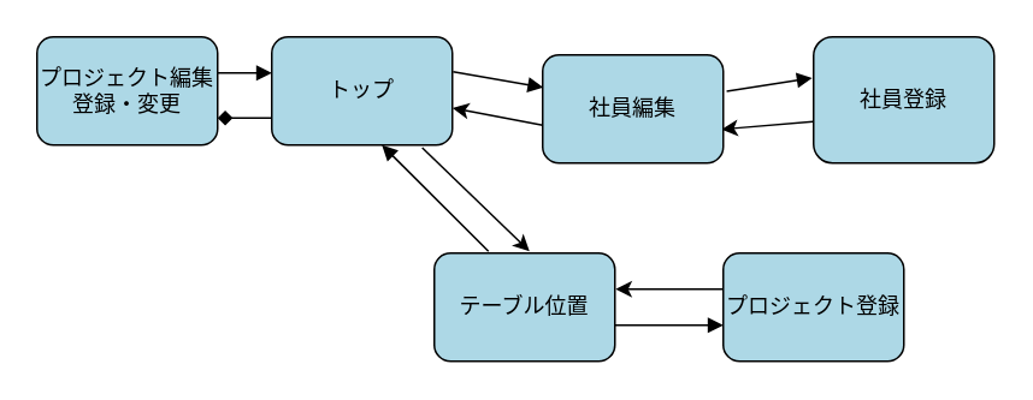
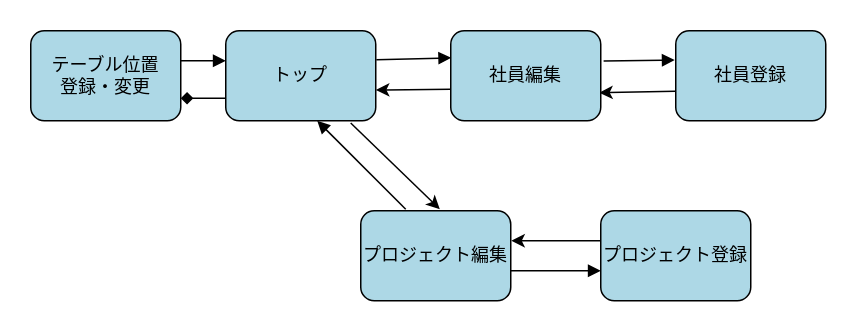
- <mxCell id="4" value="プロジェクト編集&lt;div&gt;登録・変更&lt;/div&gt;" style="rounded=1;fillColor=#ADD8E6;whiteSpace=wrap;html=1;" parent="1" vertex="1"><mxGeometry x="20" y="20" width="100" height="60" as="geometry" /></mxCell>
+ <mxCell id="4" value="テーブル位置&lt;div&gt;登録・変更&lt;/div&gt;" style="rounded=1;fillColor=#ADD8E6;whiteSpace=wrap;html=1;" parent="1" vertex="1"><mxGeometry x="20" y="20" width="100" height="60" as="geometry" /></mxCell>
- <mxCell id="3" value="社員登録" style="rounded=1;fillColor=#ADD8E6;whiteSpace=wrap;html=1;" parent="1" vertex="1"><mxGeometry x="450" y="20" width="100" height="70" as="geometry" /></mxCell>
+ <mxCell id="3" value="社員登録" style="rounded=1;fillColor=#ADD8E6;whiteSpace=wrap;html=1;" parent="1" vertex="1"><mxGeometry x="450" y="20" width="100" height="60" as="geometry" /></mxCell>
- <mxCell id="9" value="社員編集" style="rounded=1;fillColor=#ADD8E6;whiteSpace=wrap;html=1;" parent="1" vertex="1"><mxGeometry x="300" y="30" width="100" height="60" as="geometry" /></mxCell>
+ <mxCell id="9" value="社員編集" style="rounded=1;fillColor=#ADD8E6;whiteSpace=wrap;html=1;" parent="1" vertex="1"><mxGeometry x="300" y="20" width="100" height="60" as="geometry" /></mxCell>
- <mxCell id="14" value="テーブル位置" style="rounded=1;fillColor=#ADD8E6;whiteSpace=wrap;html=1;" parent="1" vertex="1"><mxGeometry x="240" y="140" width="100" height="60" as="geometry" /></mxCell>
+ <mxCell id="14" value="プロジェクト編集" style="rounded=1;fillColor=#ADD8E6;whiteSpace=wrap;html=1;" parent="1" vertex="1"><mxGeometry x="240" y="140" width="100" height="60" as="geometry" /></mxCell>
